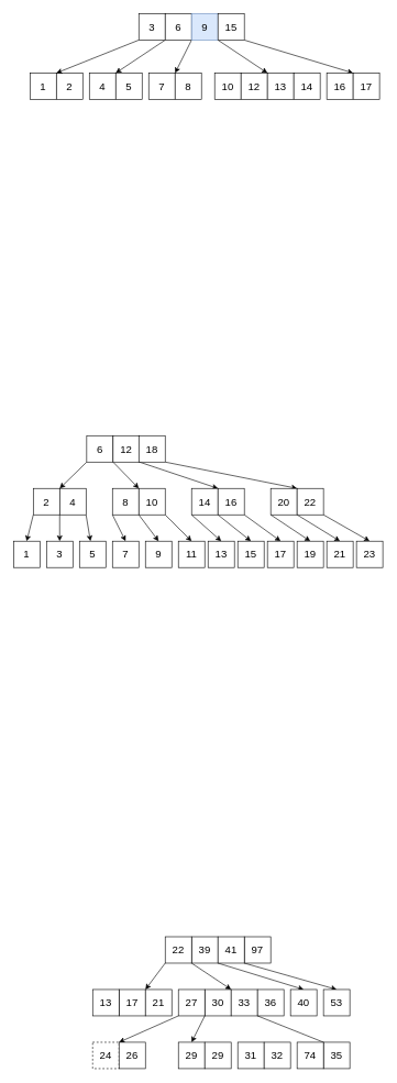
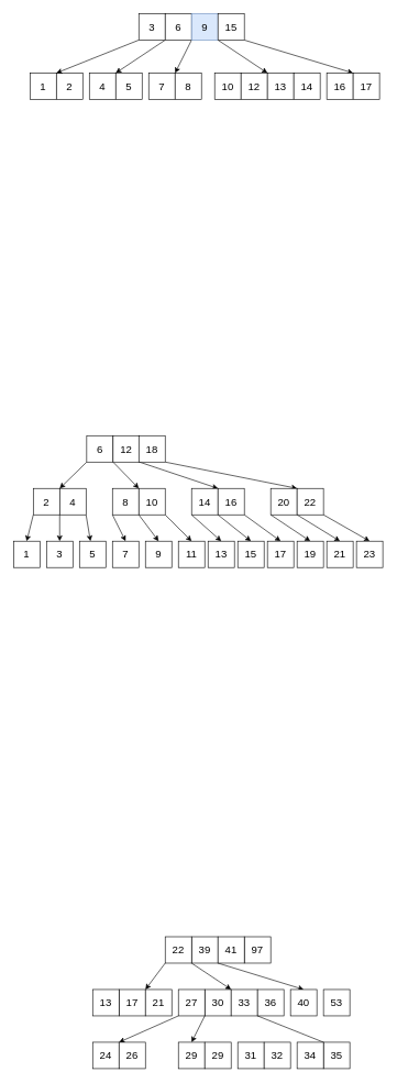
- <mxCell id="6" style="edgeStyle=none;rounded=0;orthogonalLoop=1;jettySize=auto;html=1;exitX=0;exitY=1;exitDx=0;exitDy=0;entryX=0.5;entryY=0;entryDx=0;entryDy=0;fontSize=16;" parent="1" source="7" target="10" edge="1"><mxGeometry relative="1" as="geometry" /></mxCell>
- <mxCell id="24" value="24" style="rounded=0;whiteSpace=wrap;html=1;fontSize=16;gradientColor=none;dashed=1;" parent="1" vertex="1"><mxGeometry x="140" y="1580" width="40" height="40" as="geometry" /></mxCell>
+ <mxCell id="24" value="24" style="rounded=0;whiteSpace=wrap;html=1;fontSize=16;gradientColor=none;" parent="1" vertex="1"><mxGeometry x="140" y="1580" width="40" height="40" as="geometry" /></mxCell>
- <mxCell id="23" value="74" style="rounded=0;whiteSpace=wrap;html=1;fontSize=16;gradientColor=none;" parent="1" vertex="1"><mxGeometry x="450" y="1580" width="40" height="40" as="geometry" /></mxCell>
+ <mxCell id="23" value="34" style="rounded=0;whiteSpace=wrap;html=1;fontSize=16;gradientColor=none;" parent="1" vertex="1"><mxGeometry x="450" y="1580" width="40" height="40" as="geometry" /></mxCell>
